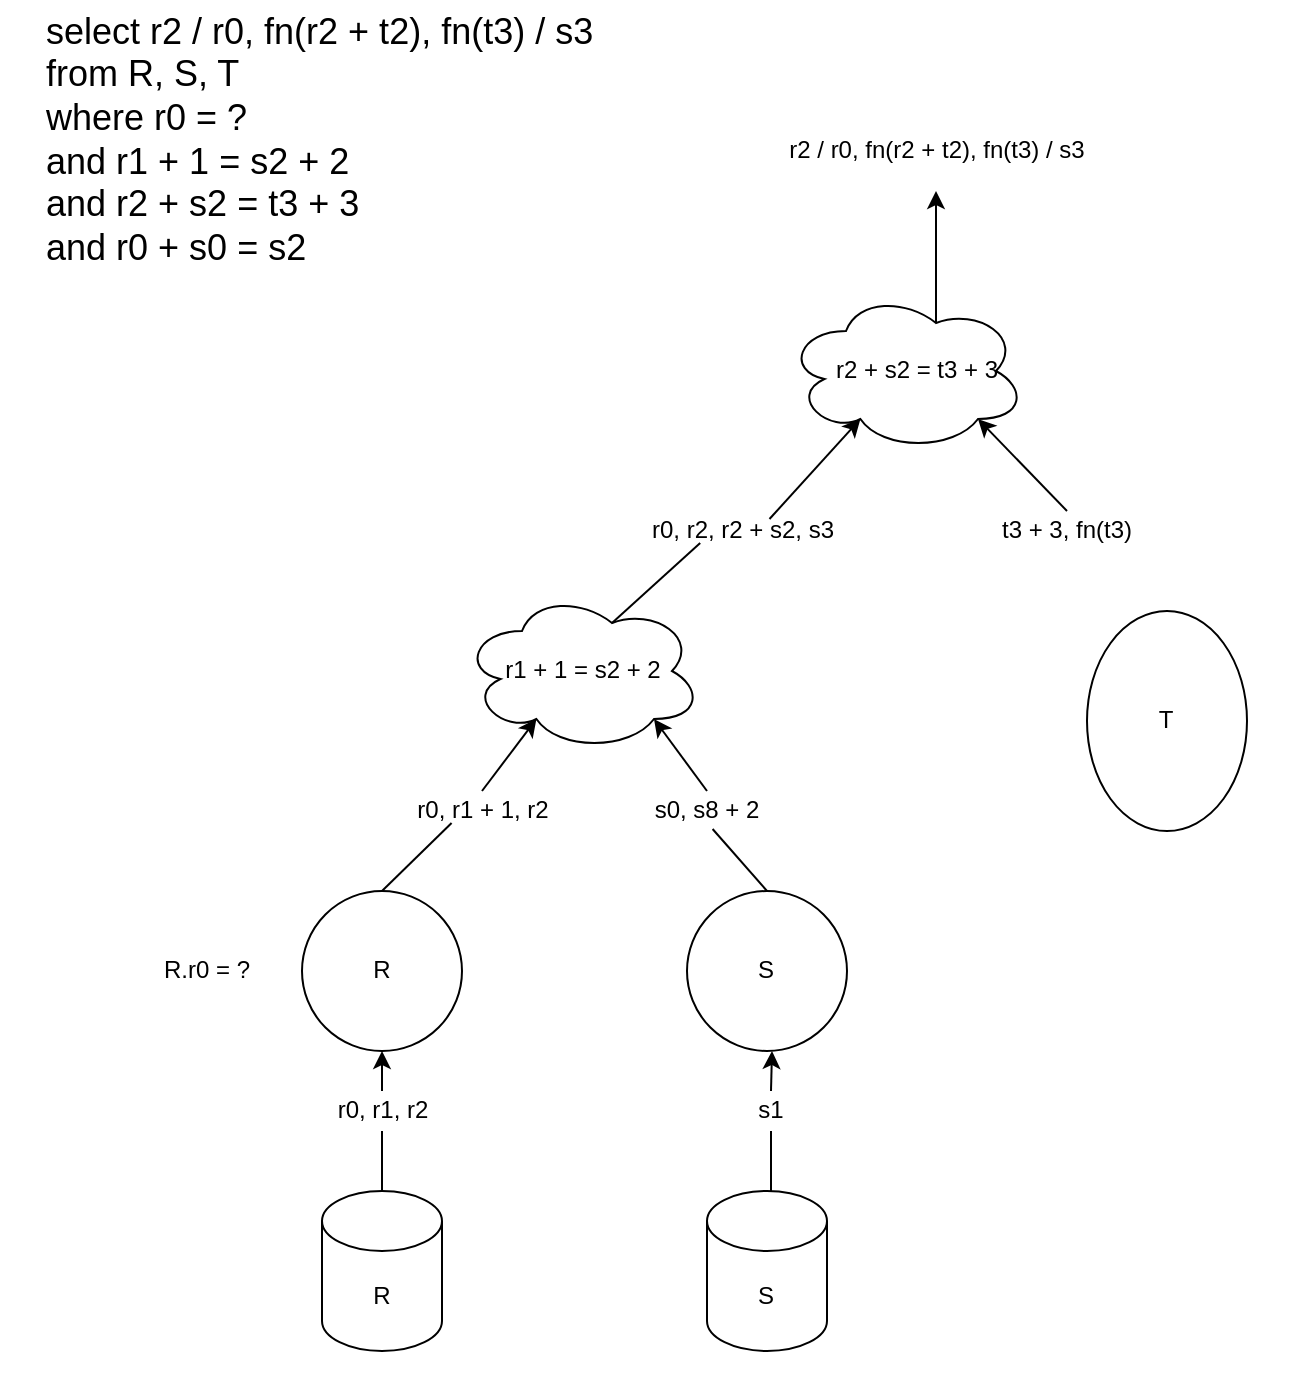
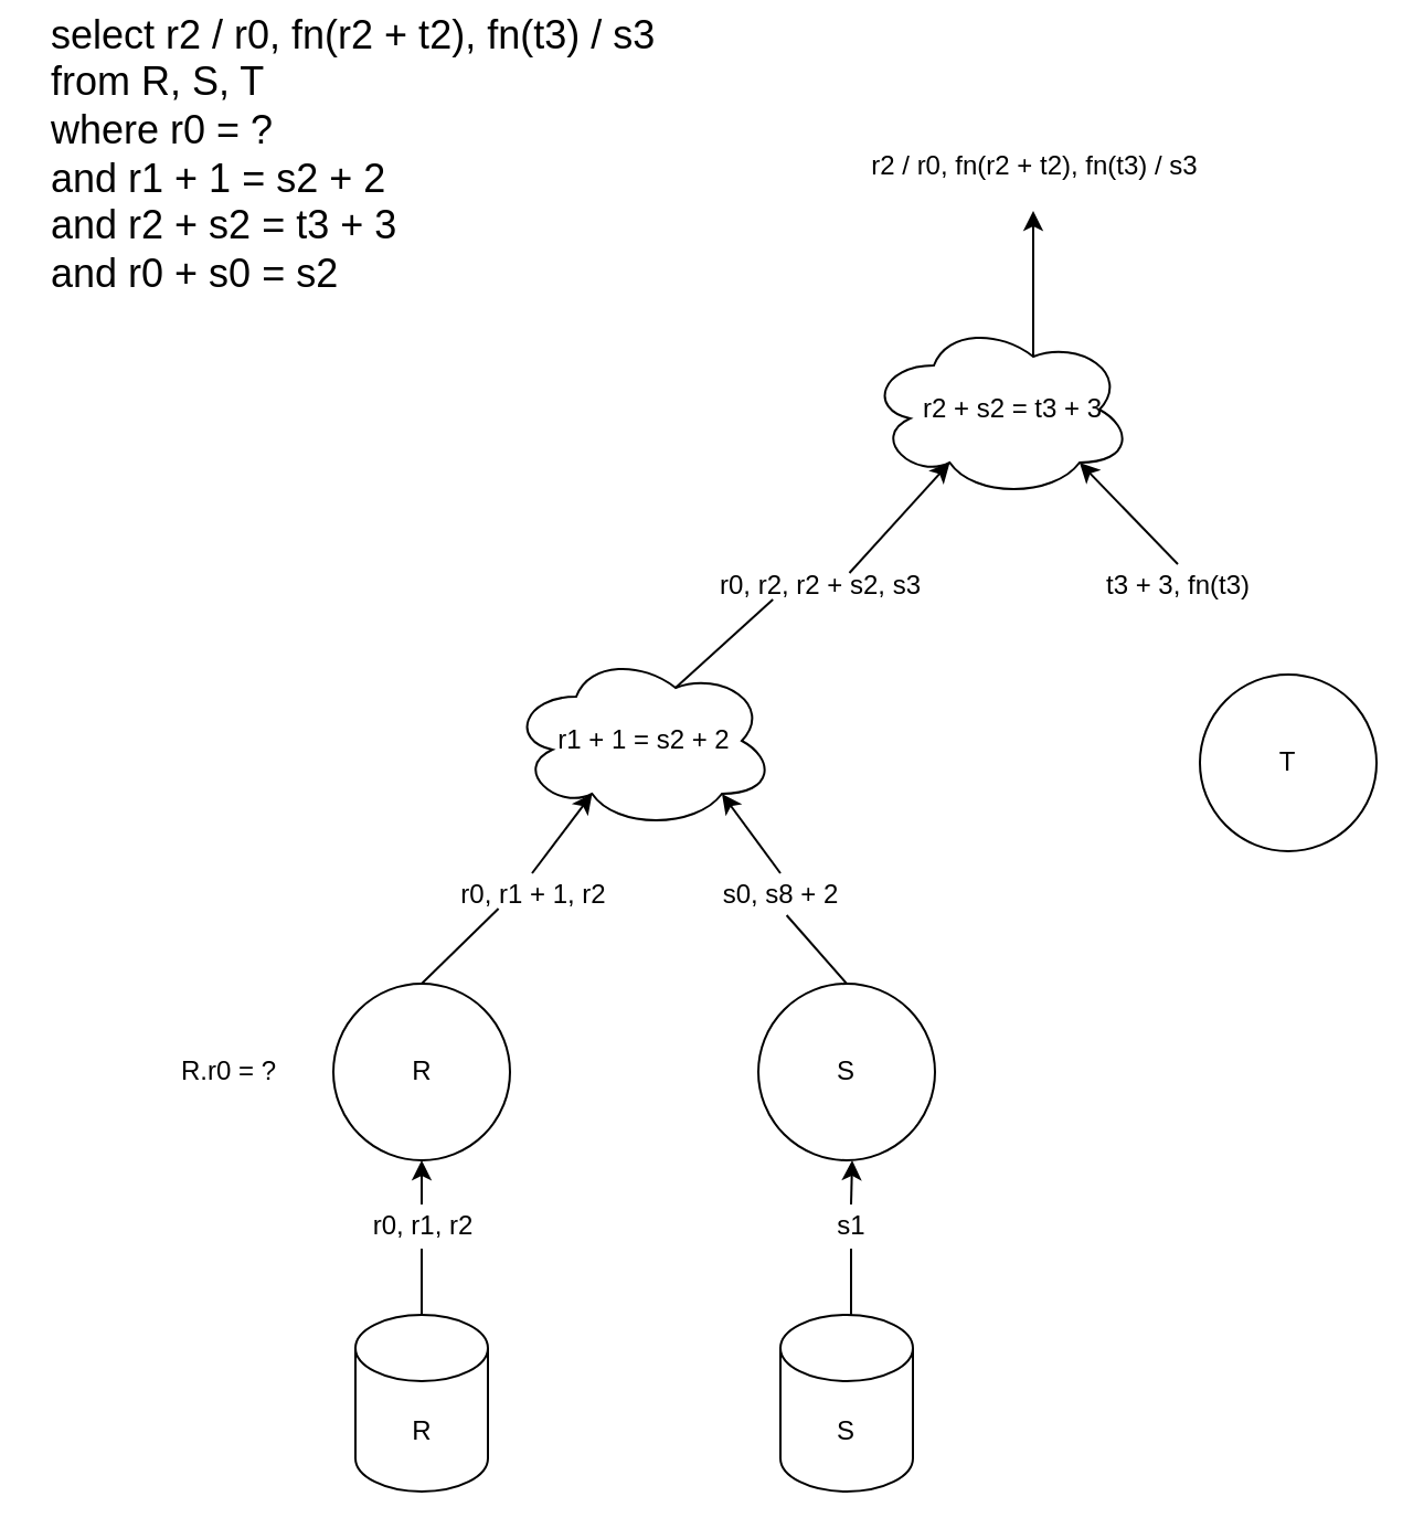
- <mxCell id="7" value="T" style="ellipse;whiteSpace=wrap;html=1;aspect=fixed;" parent="1" vertex="1"><mxGeometry x="543" y="305" width="80" height="110" as="geometry" /></mxCell>
+ <mxCell id="7" value="T" style="ellipse;whiteSpace=wrap;html=1;aspect=fixed;" parent="1" vertex="1"><mxGeometry x="543" y="305" width="80" height="80" as="geometry" /></mxCell>
